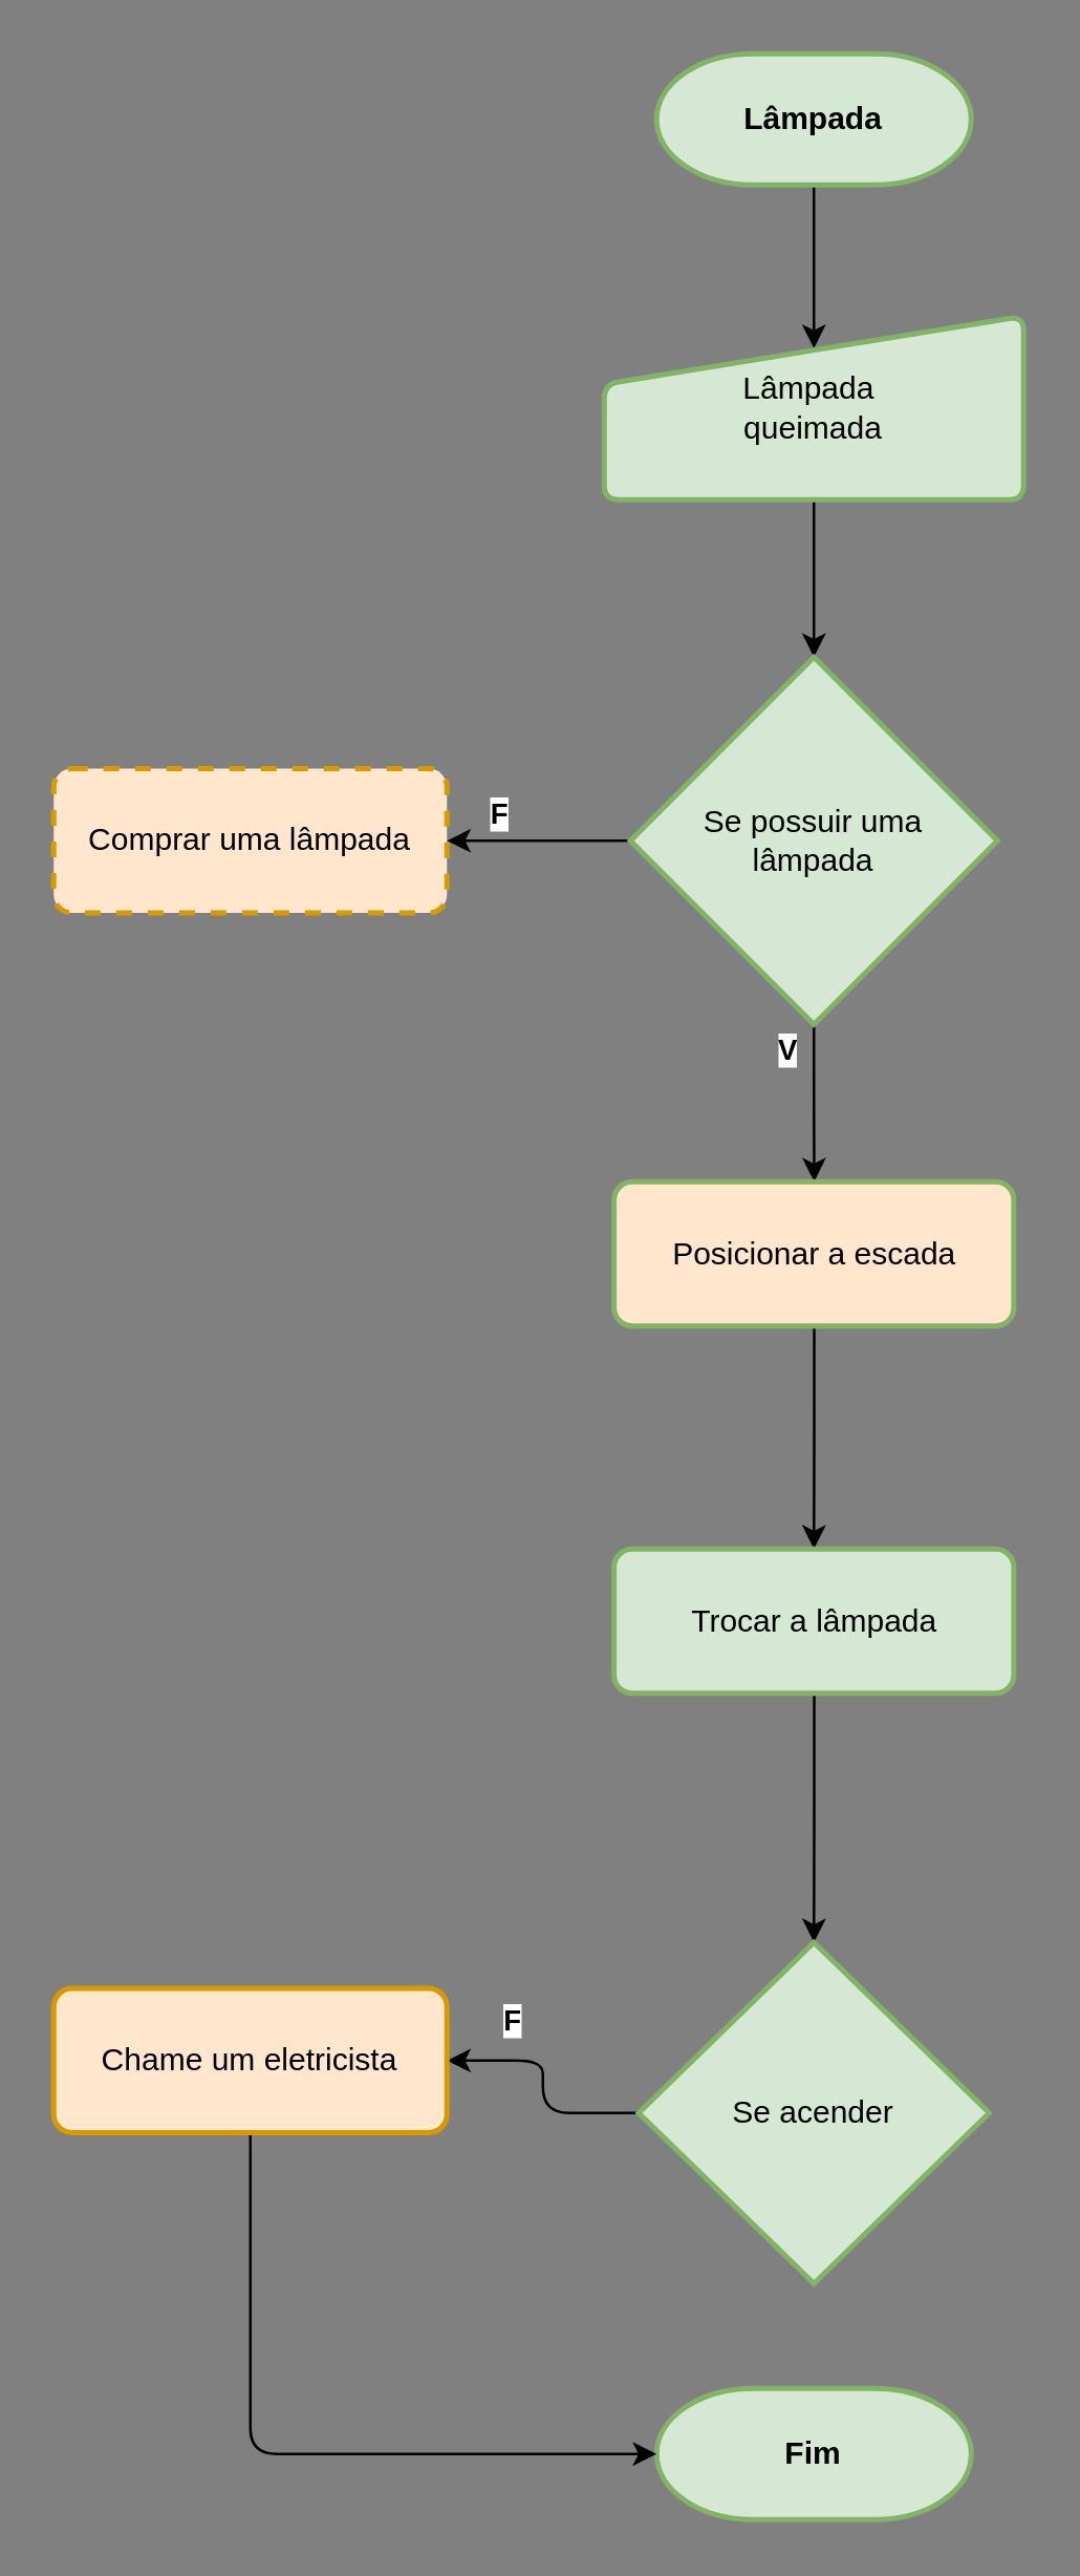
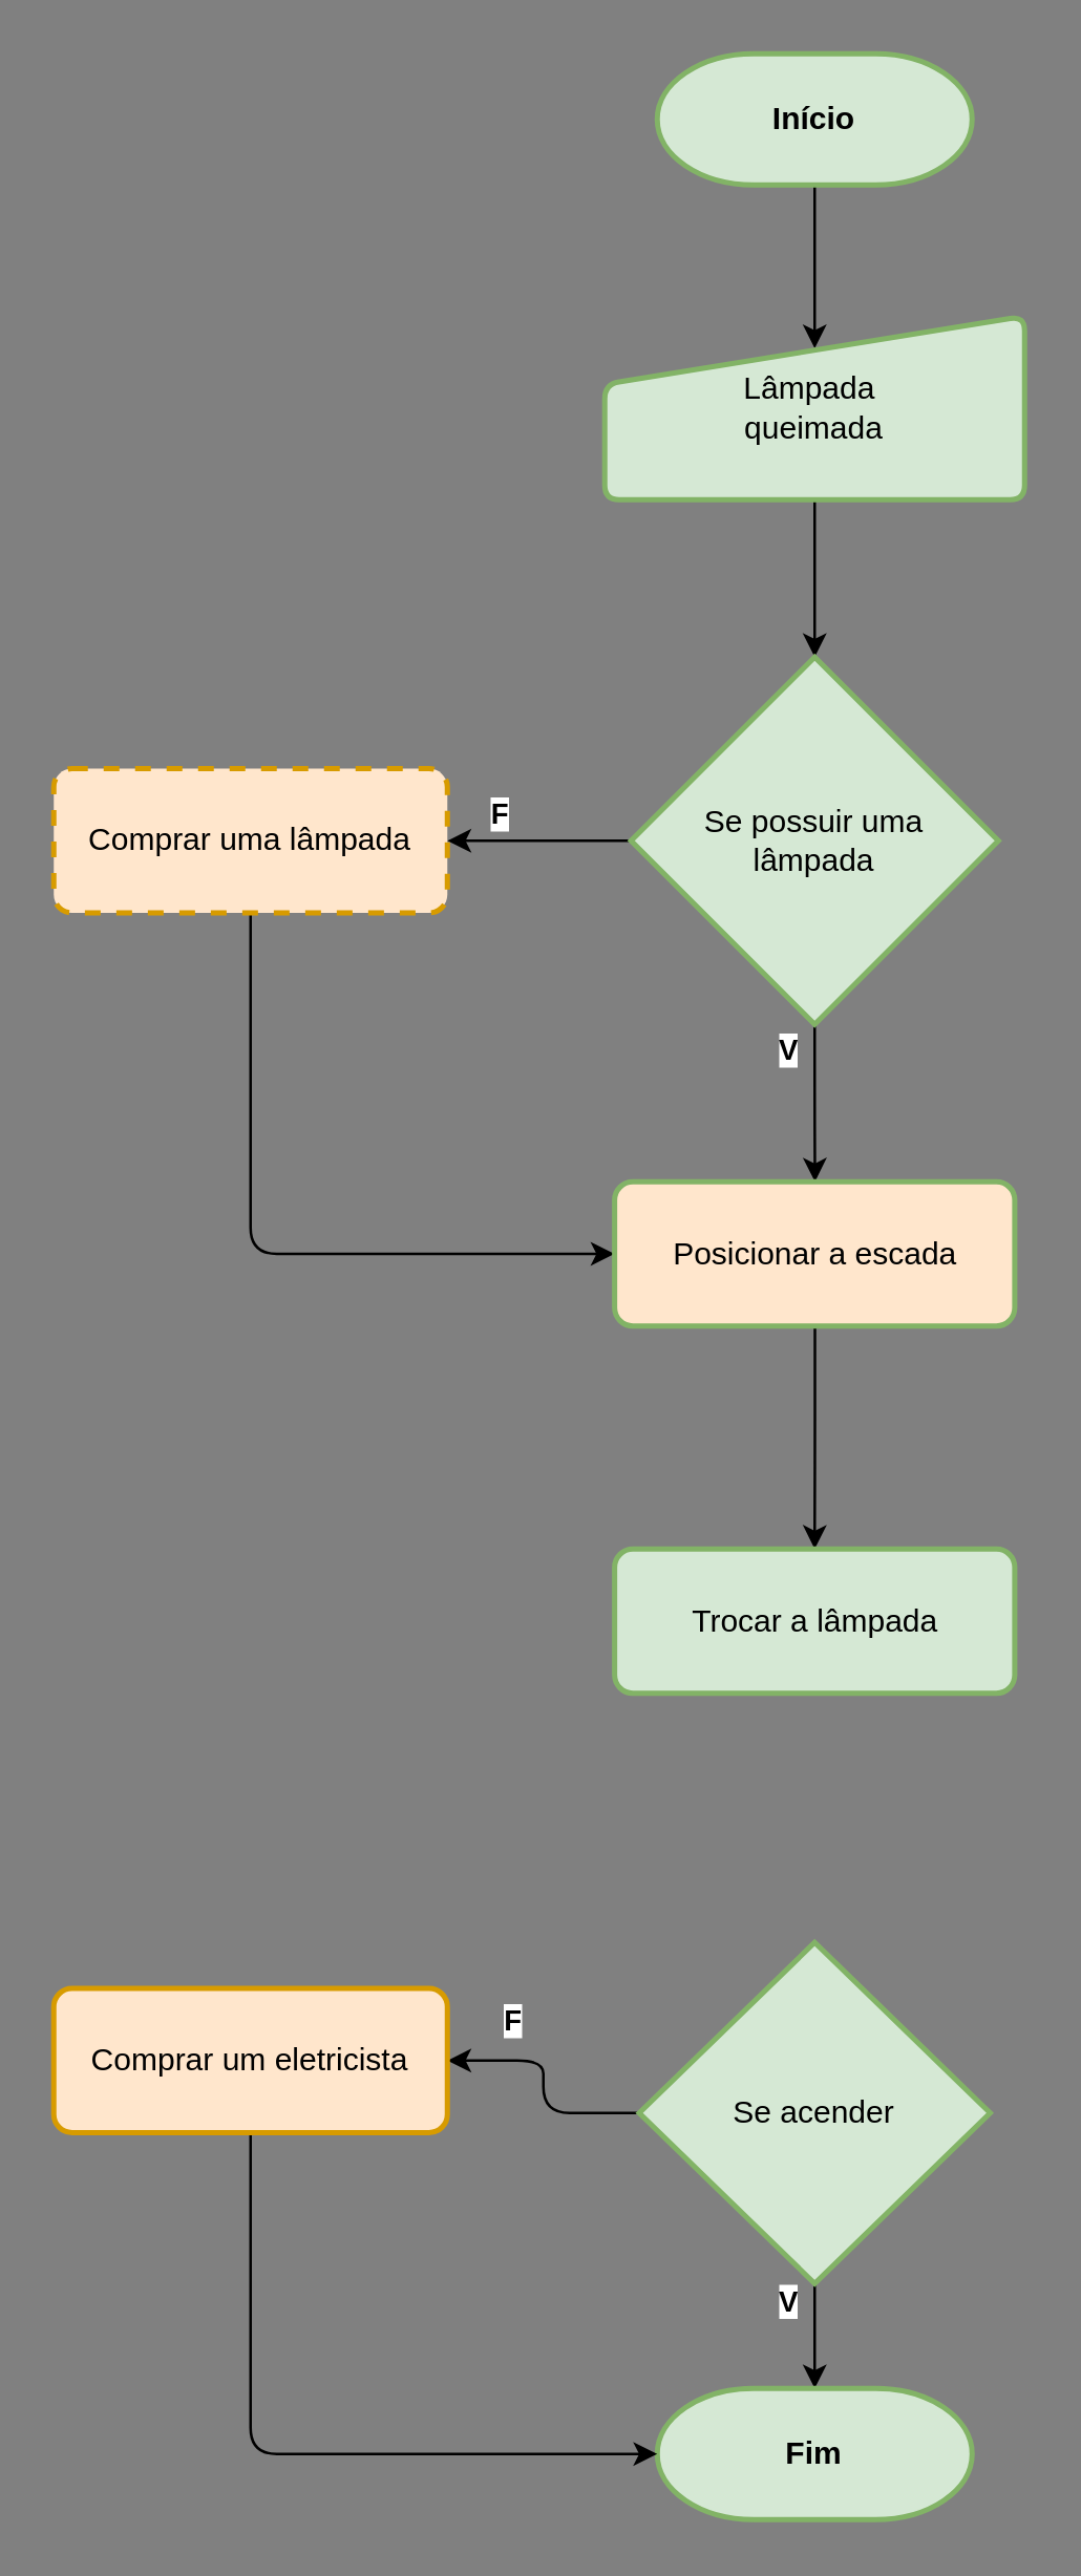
- <mxCell id="3" value="&lt;b&gt;Lâmpada&lt;/b&gt;" style="strokeWidth=2;html=1;shape=mxgraph.flowchart.terminator;whiteSpace=wrap;fillColor=#d5e8d4;strokeColor=#82b366;rounded=1;" vertex="1" parent="1"><mxGeometry x="250" y="20" width="120" height="50" as="geometry" /></mxCell>
+ <mxCell id="3" value="&lt;b&gt;Início&lt;/b&gt;" style="strokeWidth=2;html=1;shape=mxgraph.flowchart.terminator;whiteSpace=wrap;fillColor=#d5e8d4;strokeColor=#82b366;rounded=1;" vertex="1" parent="1"><mxGeometry x="250" y="20" width="120" height="50" as="geometry" /></mxCell>
+ <mxCell id="9" style="edgeStyle=orthogonalEdgeStyle;rounded=1;orthogonalLoop=1;jettySize=auto;html=1;exitX=0.5;exitY=1;exitDx=0;exitDy=0;entryX=0;entryY=0.5;entryDx=0;entryDy=0;strokeColor=default;" edge="1" parent="1" source="10" target="12"><mxGeometry relative="1" as="geometry" /></mxCell>
- <mxCell id="13" style="edgeStyle=orthogonalEdgeStyle;rounded=1;orthogonalLoop=1;jettySize=auto;html=1;strokeColor=default;" edge="1" parent="1" source="14" target="17"><mxGeometry relative="1" as="geometry" /></mxCell>
- <mxCell id="20" value="Chame um eletricista" style="rounded=1;whiteSpace=wrap;html=1;absoluteArcSize=1;arcSize=14;strokeWidth=2;fillColor=#ffe6cc;strokeColor=#d79b00;" vertex="1" parent="1"><mxGeometry x="20" y="757.5" width="150" height="55" as="geometry" /></mxCell>
+ <mxCell id="20" value="Comprar um eletricista" style="rounded=1;whiteSpace=wrap;html=1;absoluteArcSize=1;arcSize=14;strokeWidth=2;fillColor=#ffe6cc;strokeColor=#d79b00;" vertex="1" parent="1"><mxGeometry x="20" y="757.5" width="150" height="55" as="geometry" /></mxCell>
+ <mxCell id="16" value="&lt;b&gt;V&lt;/b&gt;" style="edgeStyle=orthogonalEdgeStyle;rounded=1;orthogonalLoop=1;jettySize=auto;html=1;exitX=0.5;exitY=1;exitDx=0;exitDy=0;exitPerimeter=0;entryX=0.5;entryY=0;entryDx=0;entryDy=0;entryPerimeter=0;strokeColor=default;" edge="1" parent="1" source="17" target="18"><mxGeometry x="-0.667" y="-10" relative="1" as="geometry"><mxPoint as="offset" /></mxGeometry></mxCell>
